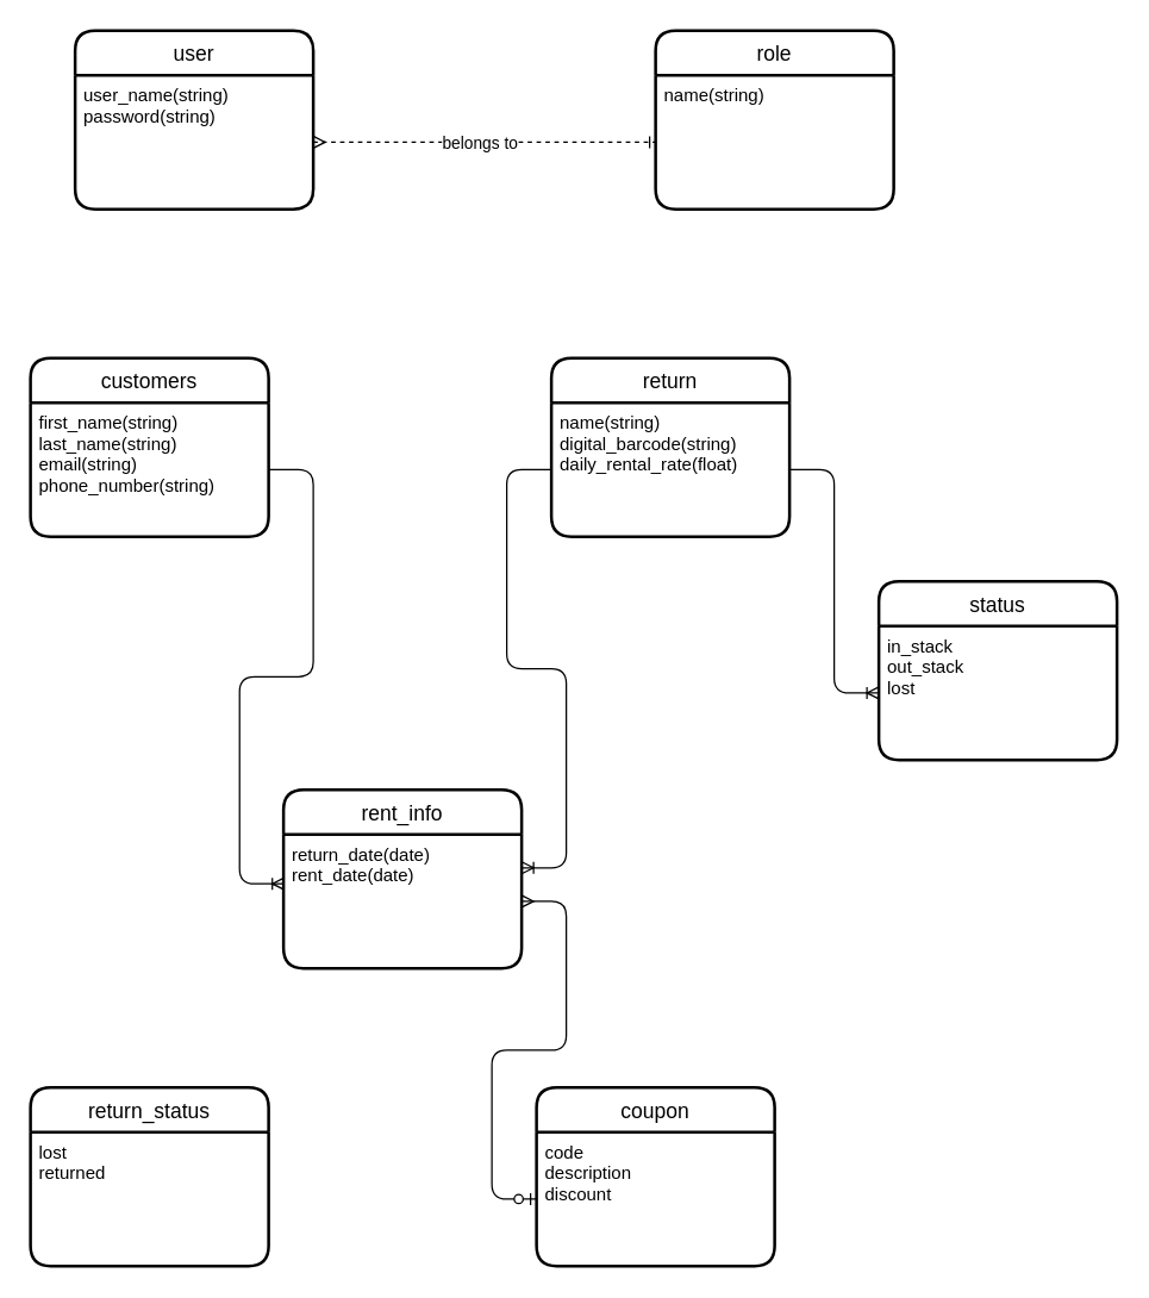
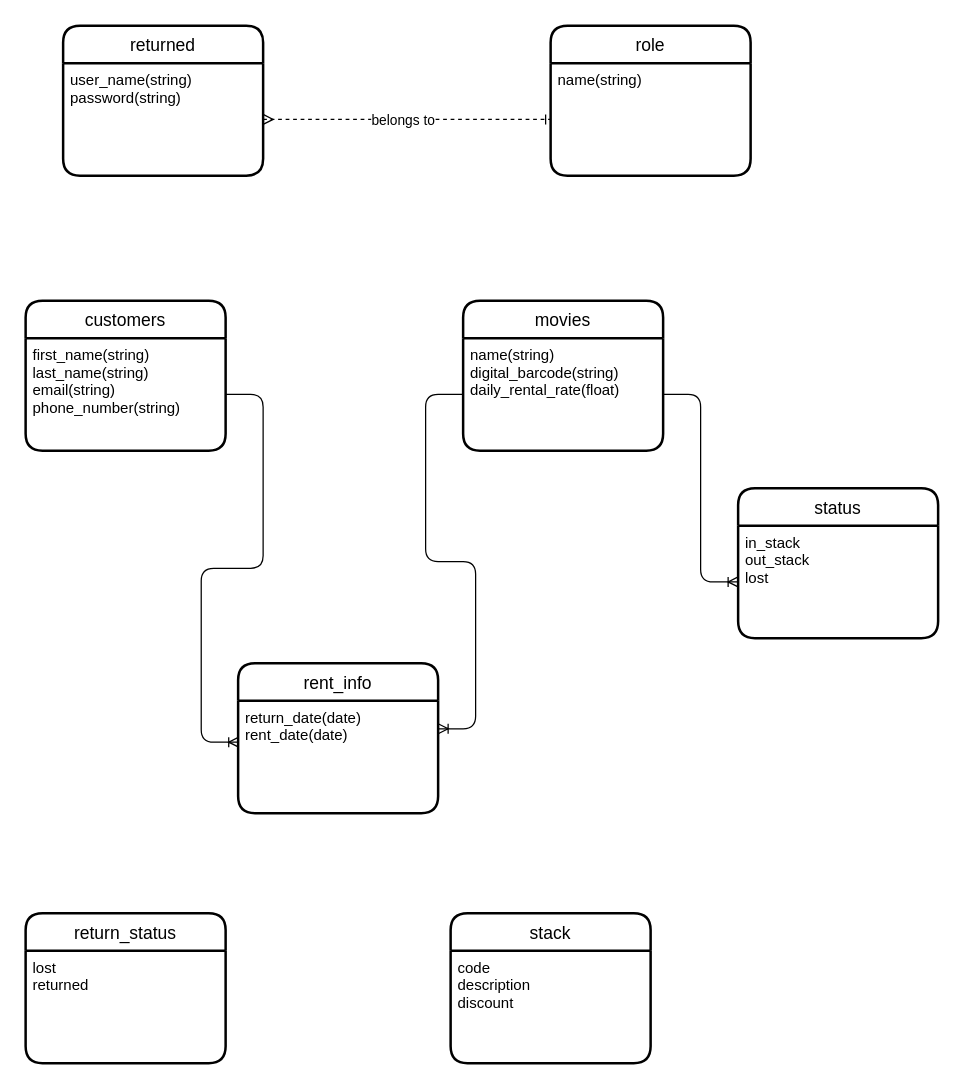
- <mxCell id="14" value="user" style="swimlane;childLayout=stackLayout;horizontal=1;startSize=30;horizontalStack=0;rounded=1;fontSize=14;fontStyle=0;strokeWidth=2;resizeParent=0;resizeLast=1;shadow=0;dashed=0;align=center;" vertex="1" parent="1"><mxGeometry x="50" y="20" width="160" height="120" as="geometry" /></mxCell>
+ <mxCell id="14" value="returned" style="swimlane;childLayout=stackLayout;horizontal=1;startSize=30;horizontalStack=0;rounded=1;fontSize=14;fontStyle=0;strokeWidth=2;resizeParent=0;resizeLast=1;shadow=0;dashed=0;align=center;" vertex="1" parent="1"><mxGeometry x="50" y="20" width="160" height="120" as="geometry" /></mxCell>
- <mxCell id="4" value="return" style="swimlane;childLayout=stackLayout;horizontal=1;startSize=30;horizontalStack=0;rounded=1;fontSize=14;fontStyle=0;strokeWidth=2;resizeParent=0;resizeLast=1;shadow=0;dashed=0;align=center;" vertex="1" parent="1"><mxGeometry x="370" y="240" width="160" height="120" as="geometry" /></mxCell>
+ <mxCell id="4" value="movies" style="swimlane;childLayout=stackLayout;horizontal=1;startSize=30;horizontalStack=0;rounded=1;fontSize=14;fontStyle=0;strokeWidth=2;resizeParent=0;resizeLast=1;shadow=0;dashed=0;align=center;" vertex="1" parent="1"><mxGeometry x="370" y="240" width="160" height="120" as="geometry" /></mxCell>
- <mxCell id="23" value="" style="edgeStyle=entityRelationEdgeStyle;fontSize=12;html=1;endArrow=ERzeroToOne;startArrow=ERmany;endFill=1;" edge="1" parent="1" source="7" target="17"><mxGeometry width="100" height="100" relative="1" as="geometry"><mxPoint x="470" y="870" as="sourcePoint" /><mxPoint x="570" y="770" as="targetPoint" /></mxGeometry></mxCell>
- <mxCell id="16" value="coupon" style="swimlane;childLayout=stackLayout;horizontal=1;startSize=30;horizontalStack=0;rounded=1;fontSize=14;fontStyle=0;strokeWidth=2;resizeParent=0;resizeLast=1;shadow=0;dashed=0;align=center;" vertex="1" parent="1"><mxGeometry x="360" y="730" width="160" height="120" as="geometry" /></mxCell>
+ <mxCell id="16" value="stack" style="swimlane;childLayout=stackLayout;horizontal=1;startSize=30;horizontalStack=0;rounded=1;fontSize=14;fontStyle=0;strokeWidth=2;resizeParent=0;resizeLast=1;shadow=0;dashed=0;align=center;" vertex="1" parent="1"><mxGeometry x="360" y="730" width="160" height="120" as="geometry" /></mxCell>
